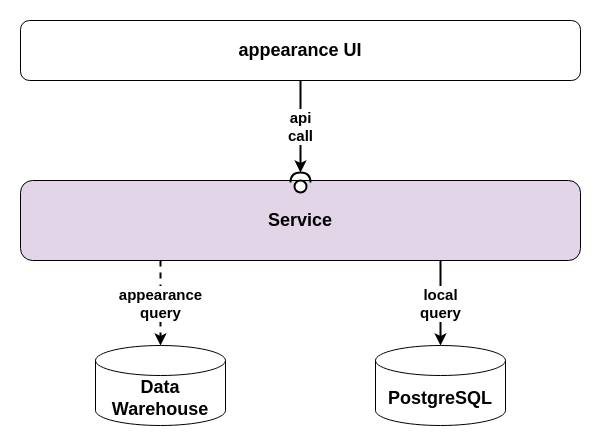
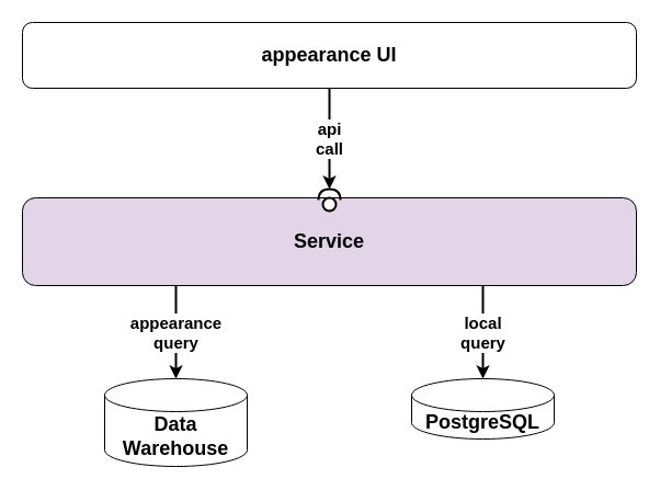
- <mxCell id="3" value="&lt;div&gt;&lt;span data-slate-fragment=&quot;JTVCJTdCJTIydHlwZSUyMiUzQSUyMnBhcmFncmFwaCUyMiUyQyUyMmNoaWxkcmVuJTIyJTNBJTVCJTdCJTIyaWQlMjIlM0ElMjJ4QnZySkoxS3JCJTIyJTJDJTIycGFyYUlkeCUyMiUzQTAlMkMlMjJzcmMlMjIlM0ElMjJhcHBlYXJhbmNlJTIyJTJDJTIyZHN0JTIyJTNBJTIyJUU1JUE0JTk2JUU4JUIyJThDJTIyJTJDJTIybWV0YWRhdGElMjIlM0ElMjIlMjIlMkMlMjJtZXRhRGF0YSUyMiUzQSU1QiU1RCUyQyUyMnRleHQlMjIlM0ElMjJhcHBlYXJhbmNlJTIyJTdEJTVEJTdEJTVE&quot; style=&quot;white-space: pre;&quot;&gt;appearance&lt;/span&gt;&lt;/div&gt;&lt;div&gt;query&lt;/div&gt;" style="edgeStyle=orthogonalEdgeStyle;rounded=0;orthogonalLoop=1;jettySize=auto;html=1;exitX=0.25;exitY=1;exitDx=0;exitDy=0;fontSize=15;fontStyle=1;strokeWidth=2;dashed=1;" edge="1" parent="1" source="4" target="8"><mxGeometry relative="1" as="geometry" /></mxCell>
+ <mxCell id="3" value="&lt;div&gt;&lt;span data-slate-fragment=&quot;JTVCJTdCJTIydHlwZSUyMiUzQSUyMnBhcmFncmFwaCUyMiUyQyUyMmNoaWxkcmVuJTIyJTNBJTVCJTdCJTIyaWQlMjIlM0ElMjJ4QnZySkoxS3JCJTIyJTJDJTIycGFyYUlkeCUyMiUzQTAlMkMlMjJzcmMlMjIlM0ElMjJhcHBlYXJhbmNlJTIyJTJDJTIyZHN0JTIyJTNBJTIyJUU1JUE0JTk2JUU4JUIyJThDJTIyJTJDJTIybWV0YWRhdGElMjIlM0ElMjIlMjIlMkMlMjJtZXRhRGF0YSUyMiUzQSU1QiU1RCUyQyUyMnRleHQlMjIlM0ElMjJhcHBlYXJhbmNlJTIyJTdEJTVEJTdEJTVE&quot; style=&quot;white-space: pre;&quot;&gt;appearance&lt;/span&gt;&lt;/div&gt;&lt;div&gt;query&lt;/div&gt;" style="edgeStyle=orthogonalEdgeStyle;rounded=0;orthogonalLoop=1;jettySize=auto;html=1;exitX=0.25;exitY=1;exitDx=0;exitDy=0;fontSize=15;fontStyle=1;strokeWidth=2;" edge="1" parent="1" source="4" target="8"><mxGeometry relative="1" as="geometry" /></mxCell>
- <mxCell id="7" value="PostgreSQL" style="shape=cylinder3;whiteSpace=wrap;html=1;boundedLbl=1;backgroundOutline=1;size=15;fontSize=18;fontStyle=1" vertex="1" parent="1"><mxGeometry x="375" y="345" width="130" height="80" as="geometry" /></mxCell>
+ <mxCell id="7" value="PostgreSQL" style="shape=cylinder3;whiteSpace=wrap;html=1;boundedLbl=1;backgroundOutline=1;size=15;fontSize=18;fontStyle=1" vertex="1" parent="1"><mxGeometry x="375" y="345" width="130" height="55" as="geometry" /></mxCell>
